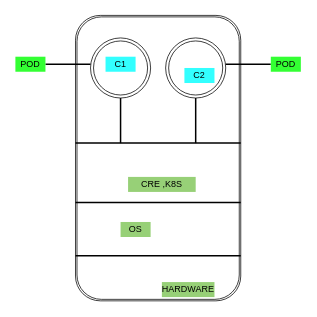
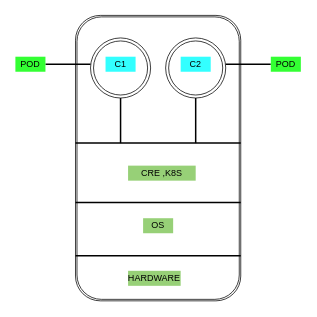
- <mxCell id="15" value="C2" style="text;html=1;strokeColor=none;fillColor=#33FFFF;align=center;verticalAlign=middle;whiteSpace=wrap;rounded=0;" vertex="1" parent="1"><mxGeometry x="245" y="90" width="40" height="20" as="geometry" /></mxCell>
+ <mxCell id="15" value="C2" style="text;html=1;strokeColor=none;fillColor=#33FFFF;align=center;verticalAlign=middle;whiteSpace=wrap;rounded=0;" vertex="1" parent="1"><mxGeometry x="240" y="75" width="40" height="20" as="geometry" /></mxCell>
- <mxCell id="18" value="CRE ,K8S" style="text;html=1;strokeColor=none;fillColor=#97D077;align=center;verticalAlign=middle;whiteSpace=wrap;rounded=0;" vertex="1" parent="1"><mxGeometry x="170" y="235" width="90" height="20" as="geometry" /></mxCell>
+ <mxCell id="18" value="CRE ,K8S" style="text;html=1;strokeColor=none;fillColor=#97D077;align=center;verticalAlign=middle;whiteSpace=wrap;rounded=0;" vertex="1" parent="1"><mxGeometry x="170" y="220" width="90" height="20" as="geometry" /></mxCell>
- <mxCell id="17" value="OS" style="text;html=1;strokeColor=none;fillColor=#97D077;align=center;verticalAlign=middle;whiteSpace=wrap;rounded=0;" vertex="1" parent="1"><mxGeometry x="160" y="295" width="40" height="20" as="geometry" /></mxCell>
+ <mxCell id="17" value="OS" style="text;html=1;strokeColor=none;fillColor=#97D077;align=center;verticalAlign=middle;whiteSpace=wrap;rounded=0;" vertex="1" parent="1"><mxGeometry x="190" y="290" width="40" height="20" as="geometry" /></mxCell>
- <mxCell id="16" value="HARDWARE" style="text;html=1;strokeColor=none;fillColor=#97D077;align=center;verticalAlign=middle;whiteSpace=wrap;rounded=0;" vertex="1" parent="1"><mxGeometry x="215" y="375" width="70" height="20" as="geometry" /></mxCell>
+ <mxCell id="16" value="HARDWARE" style="text;html=1;strokeColor=none;fillColor=#97D077;align=center;verticalAlign=middle;whiteSpace=wrap;rounded=0;" vertex="1" parent="1"><mxGeometry x="170" y="360" width="70" height="20" as="geometry" /></mxCell>
